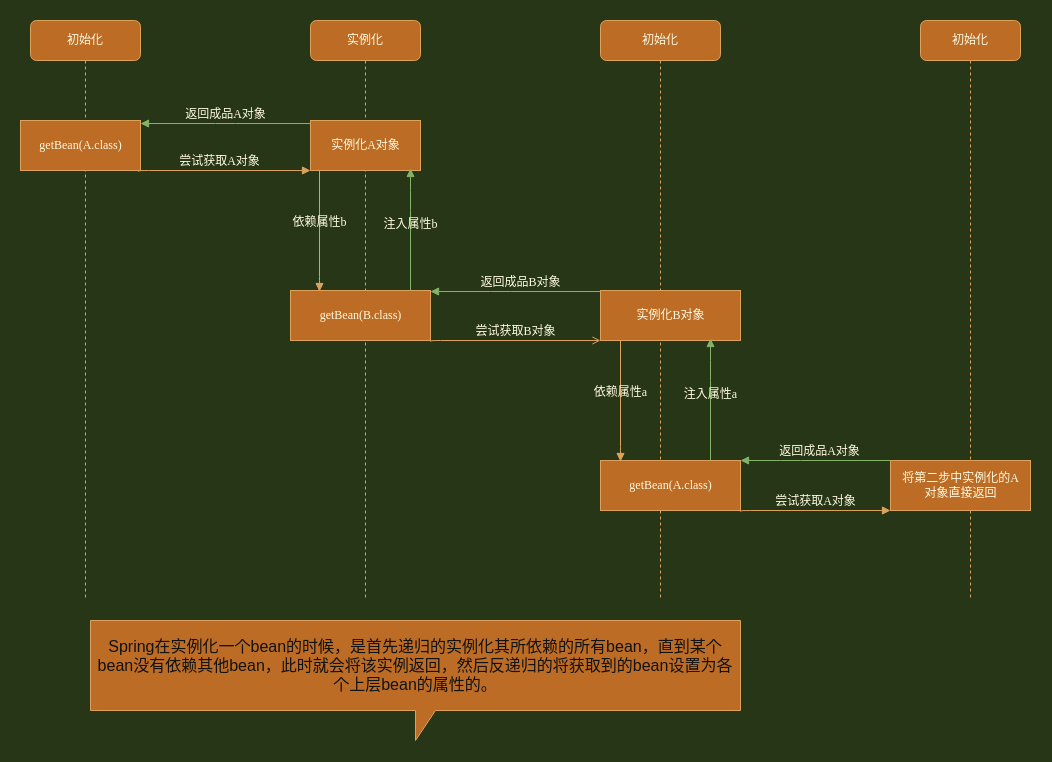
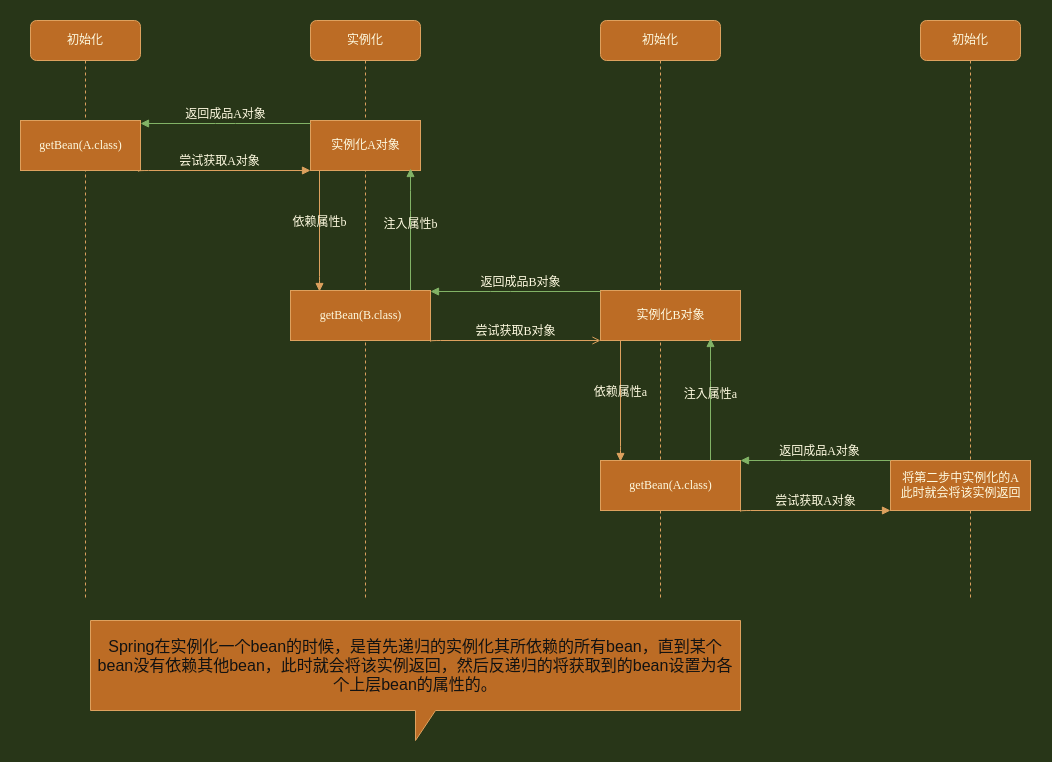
- <mxCell id="19" value="将第二步中实例化的A&lt;br&gt;对象直接返回" style="html=1;points=[];perimeter=orthogonalPerimeter;rounded=0;shadow=0;comic=0;labelBackgroundColor=none;strokeWidth=1;fontFamily=Verdana;fontSize=12;align=center;fillColor=#BC6C25;strokeColor=#DDA15E;fontColor=#FEFAE0;horizontal=1;verticalAlign=middle;" vertex="1" parent="1"><mxGeometry x="890" y="460" width="140" height="50" as="geometry" /></mxCell>
+ <mxCell id="19" value="将第二步中实例化的A&lt;br&gt;此时就会将该实例返回" style="html=1;points=[];perimeter=orthogonalPerimeter;rounded=0;shadow=0;comic=0;labelBackgroundColor=none;strokeWidth=1;fontFamily=Verdana;fontSize=12;align=center;fillColor=#BC6C25;strokeColor=#DDA15E;fontColor=#FEFAE0;horizontal=1;verticalAlign=middle;" vertex="1" parent="1"><mxGeometry x="890" y="460" width="140" height="50" as="geometry" /></mxCell>
